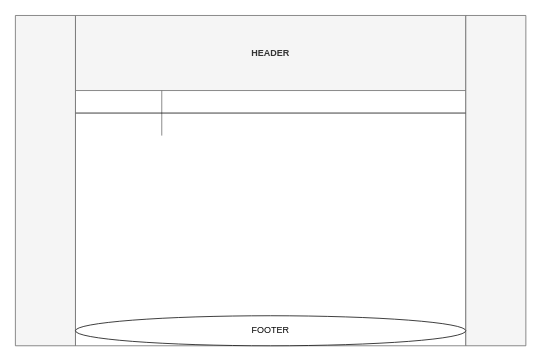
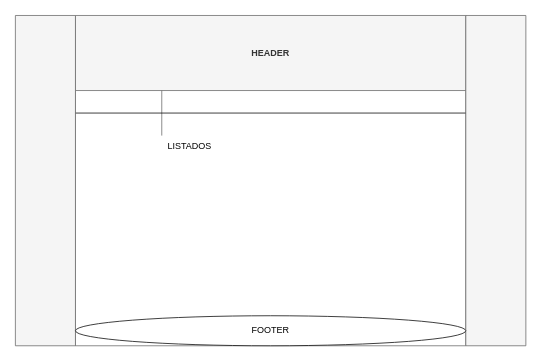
+ <mxCell id="9" value="LISTADOS" style="shape=partialRectangle;html=1;whiteSpace=wrap;connectable=0;fillColor=none;top=0;left=0;bottom=0;right=0;align=left;spacingLeft=6;overflow=hidden;pointerEvents=1;" vertex="1" parent="8"><mxGeometry x="115" width="405" height="30" as="geometry"><mxRectangle width="405" height="30" as="alternateBounds" /></mxGeometry></mxCell>
